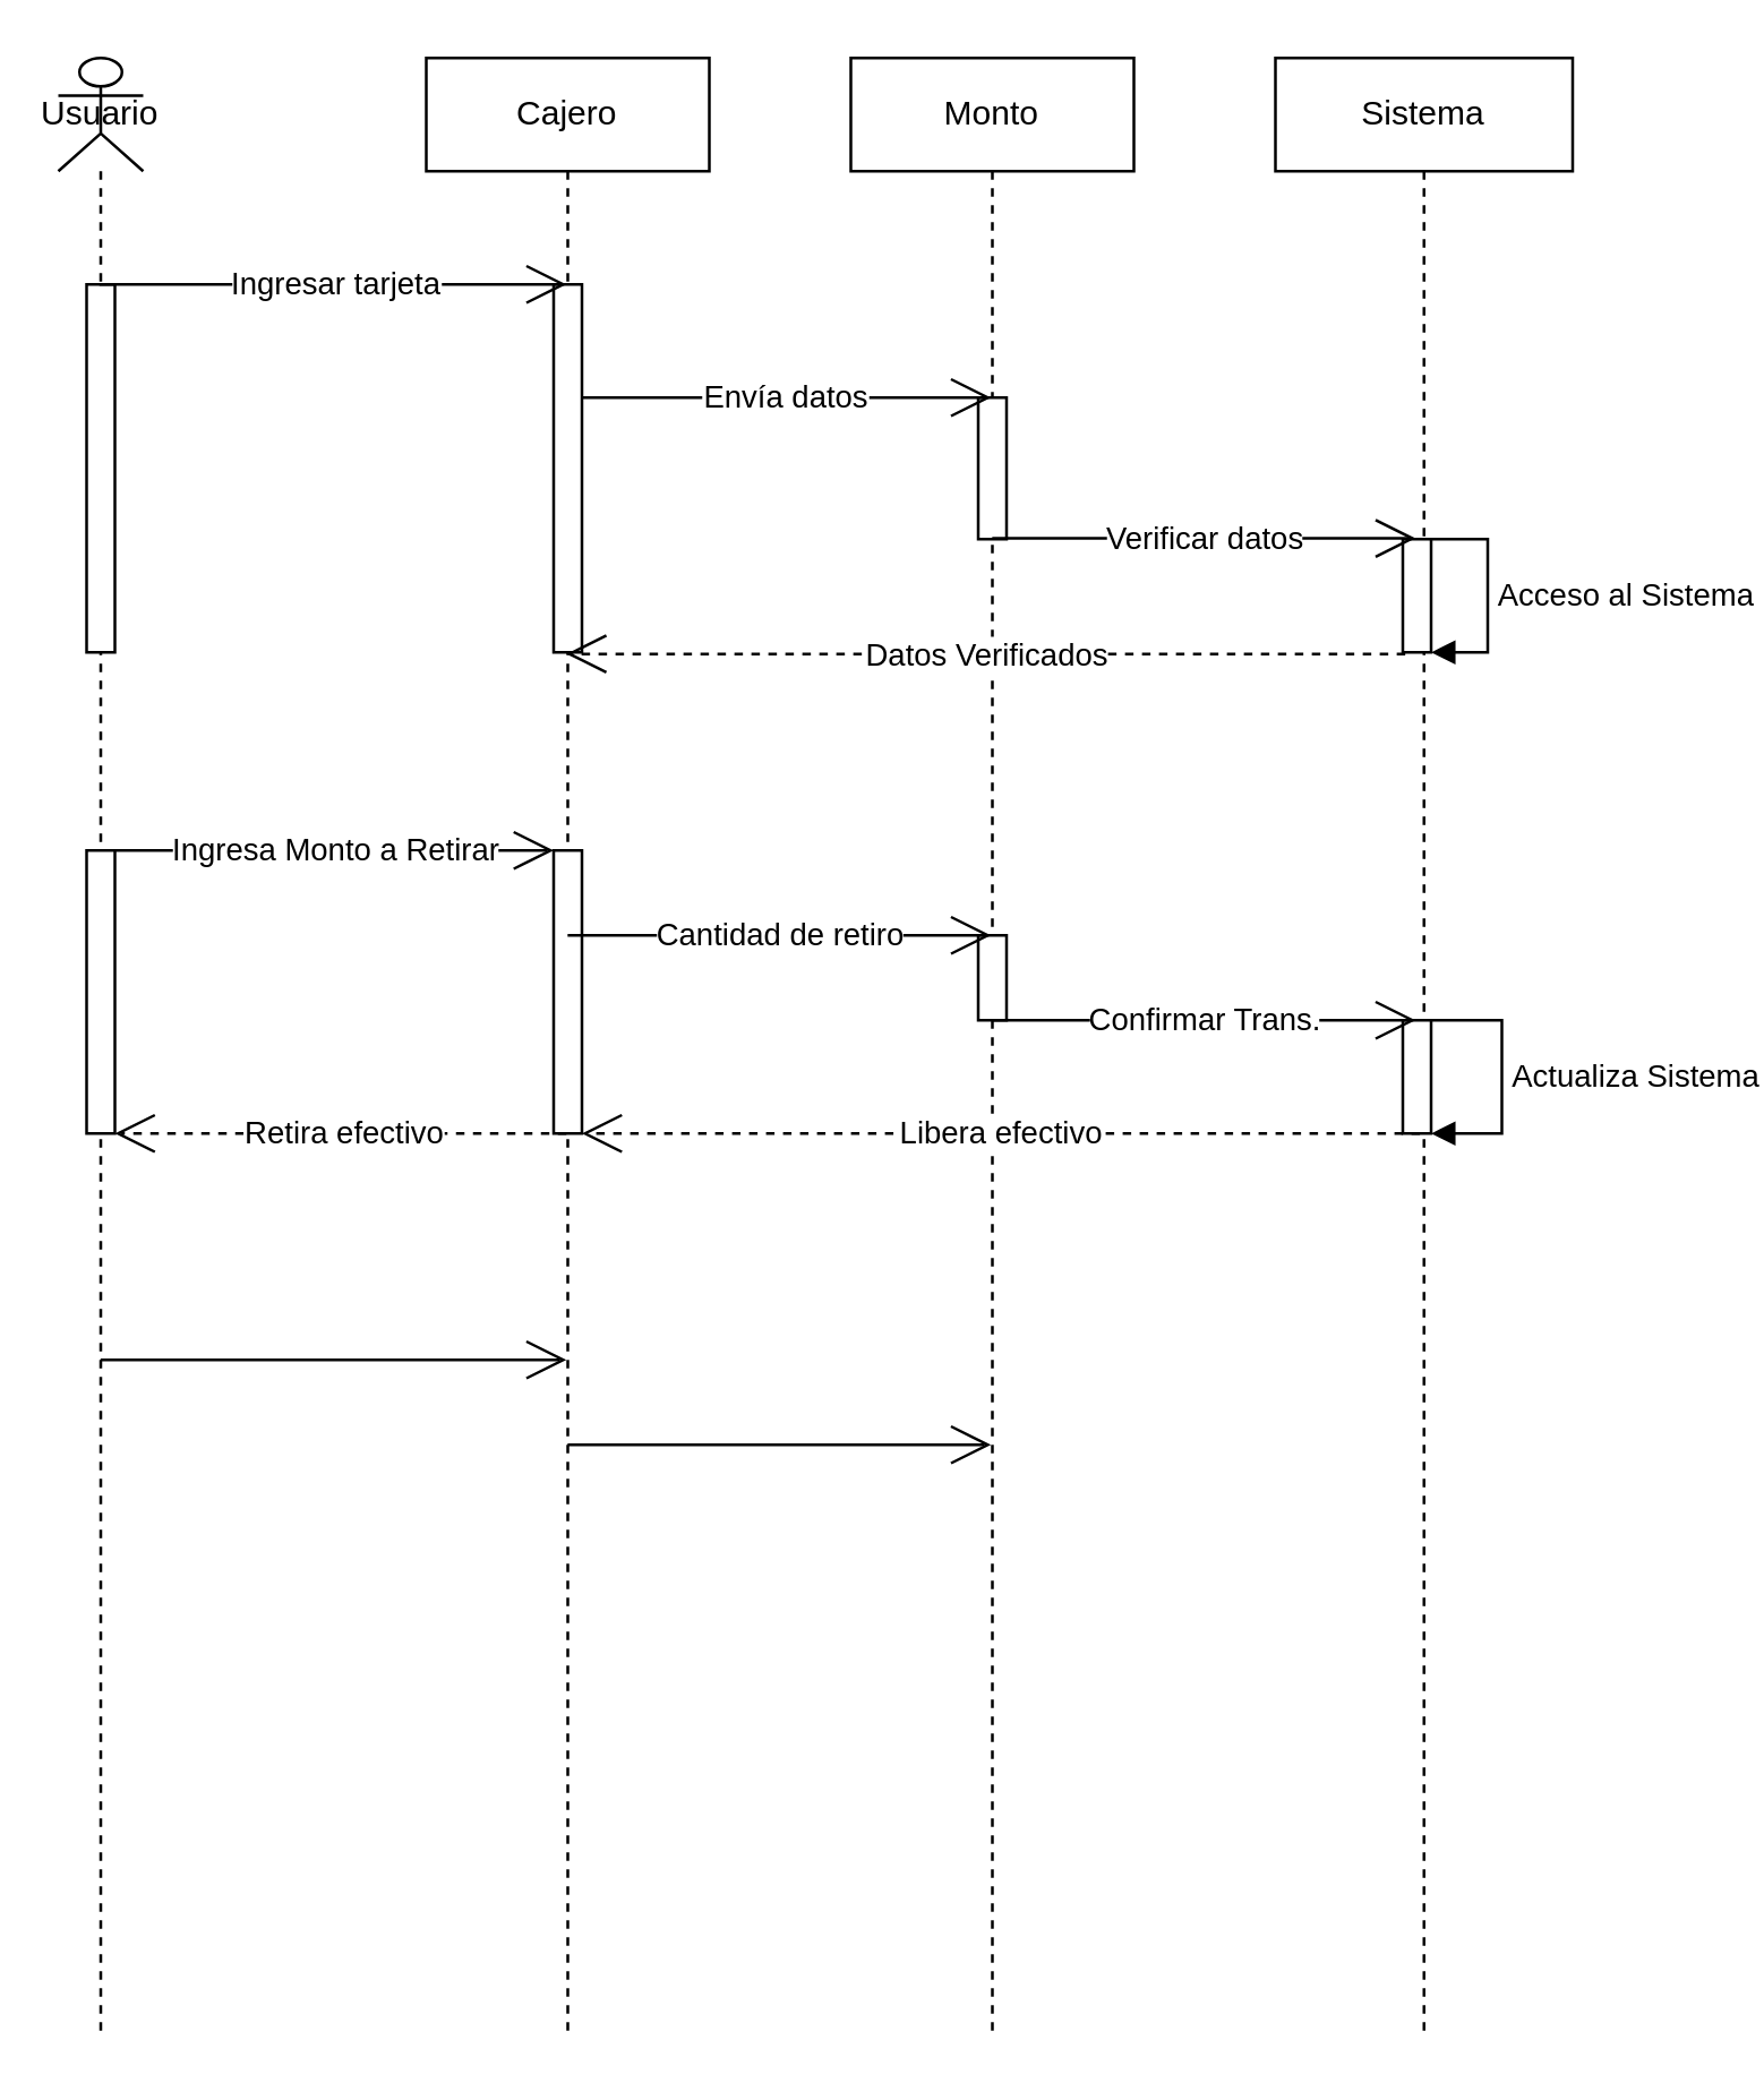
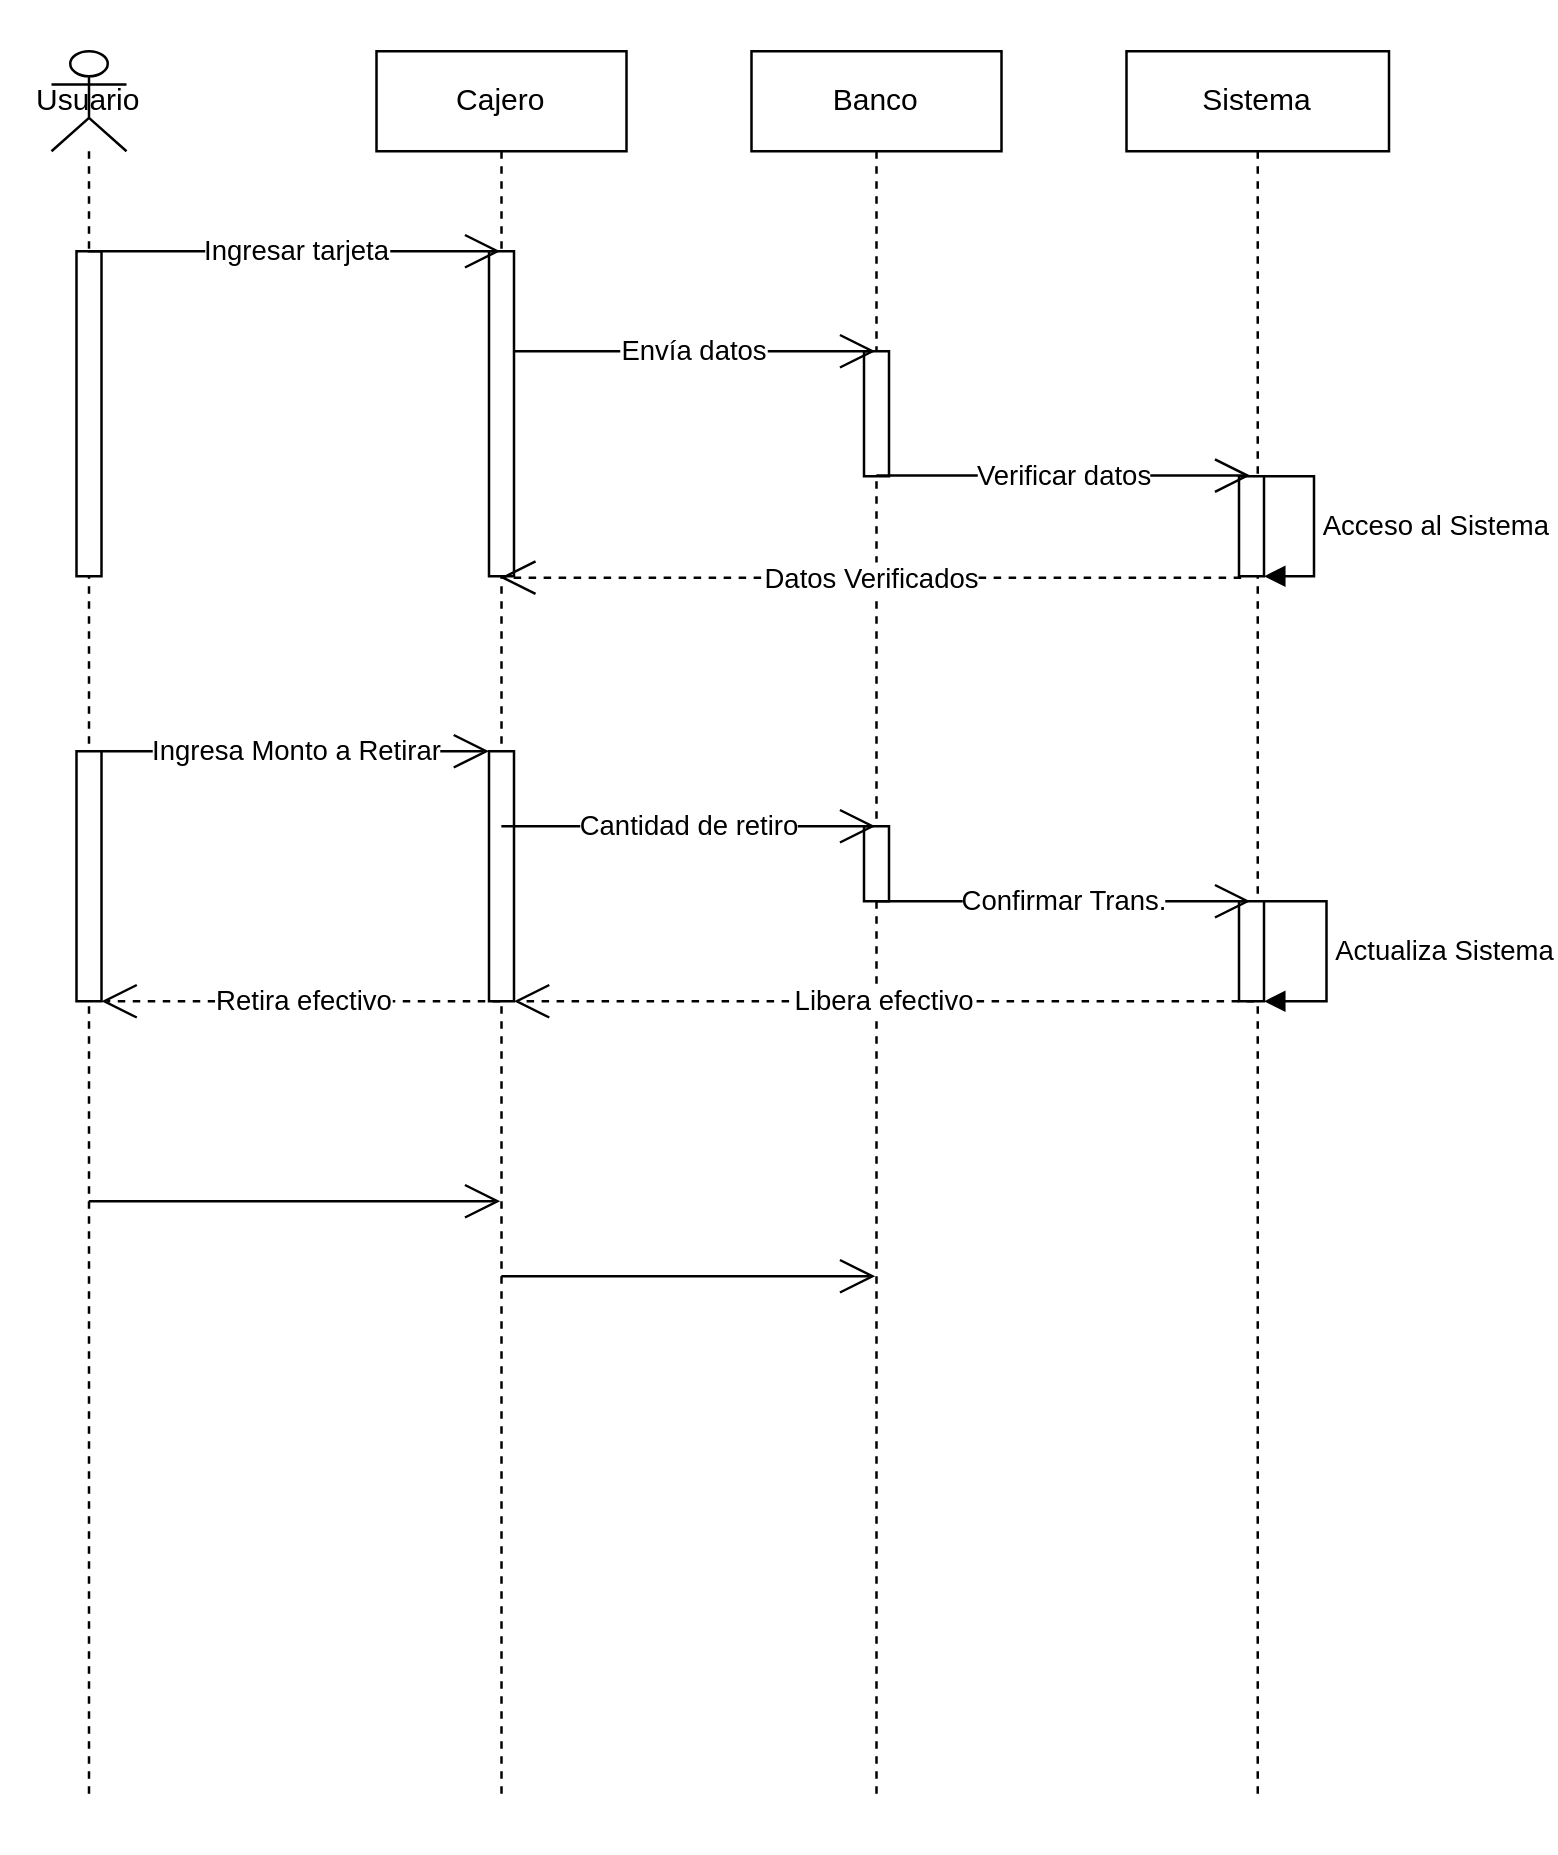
- <mxCell id="10" value="Monto" style="shape=umlLifeline;perimeter=lifelinePerimeter;whiteSpace=wrap;html=1;container=1;dropTarget=0;collapsible=0;recursiveResize=0;outlineConnect=0;portConstraint=eastwest;newEdgeStyle={&quot;curved&quot;:0,&quot;rounded&quot;:0};" vertex="1" parent="1"><mxGeometry x="300" y="20" width="100" height="700" as="geometry" /></mxCell>
+ <mxCell id="10" value="Banco" style="shape=umlLifeline;perimeter=lifelinePerimeter;whiteSpace=wrap;html=1;container=1;dropTarget=0;collapsible=0;recursiveResize=0;outlineConnect=0;portConstraint=eastwest;newEdgeStyle={&quot;curved&quot;:0,&quot;rounded&quot;:0};" vertex="1" parent="1"><mxGeometry x="300" y="20" width="100" height="700" as="geometry" /></mxCell>
